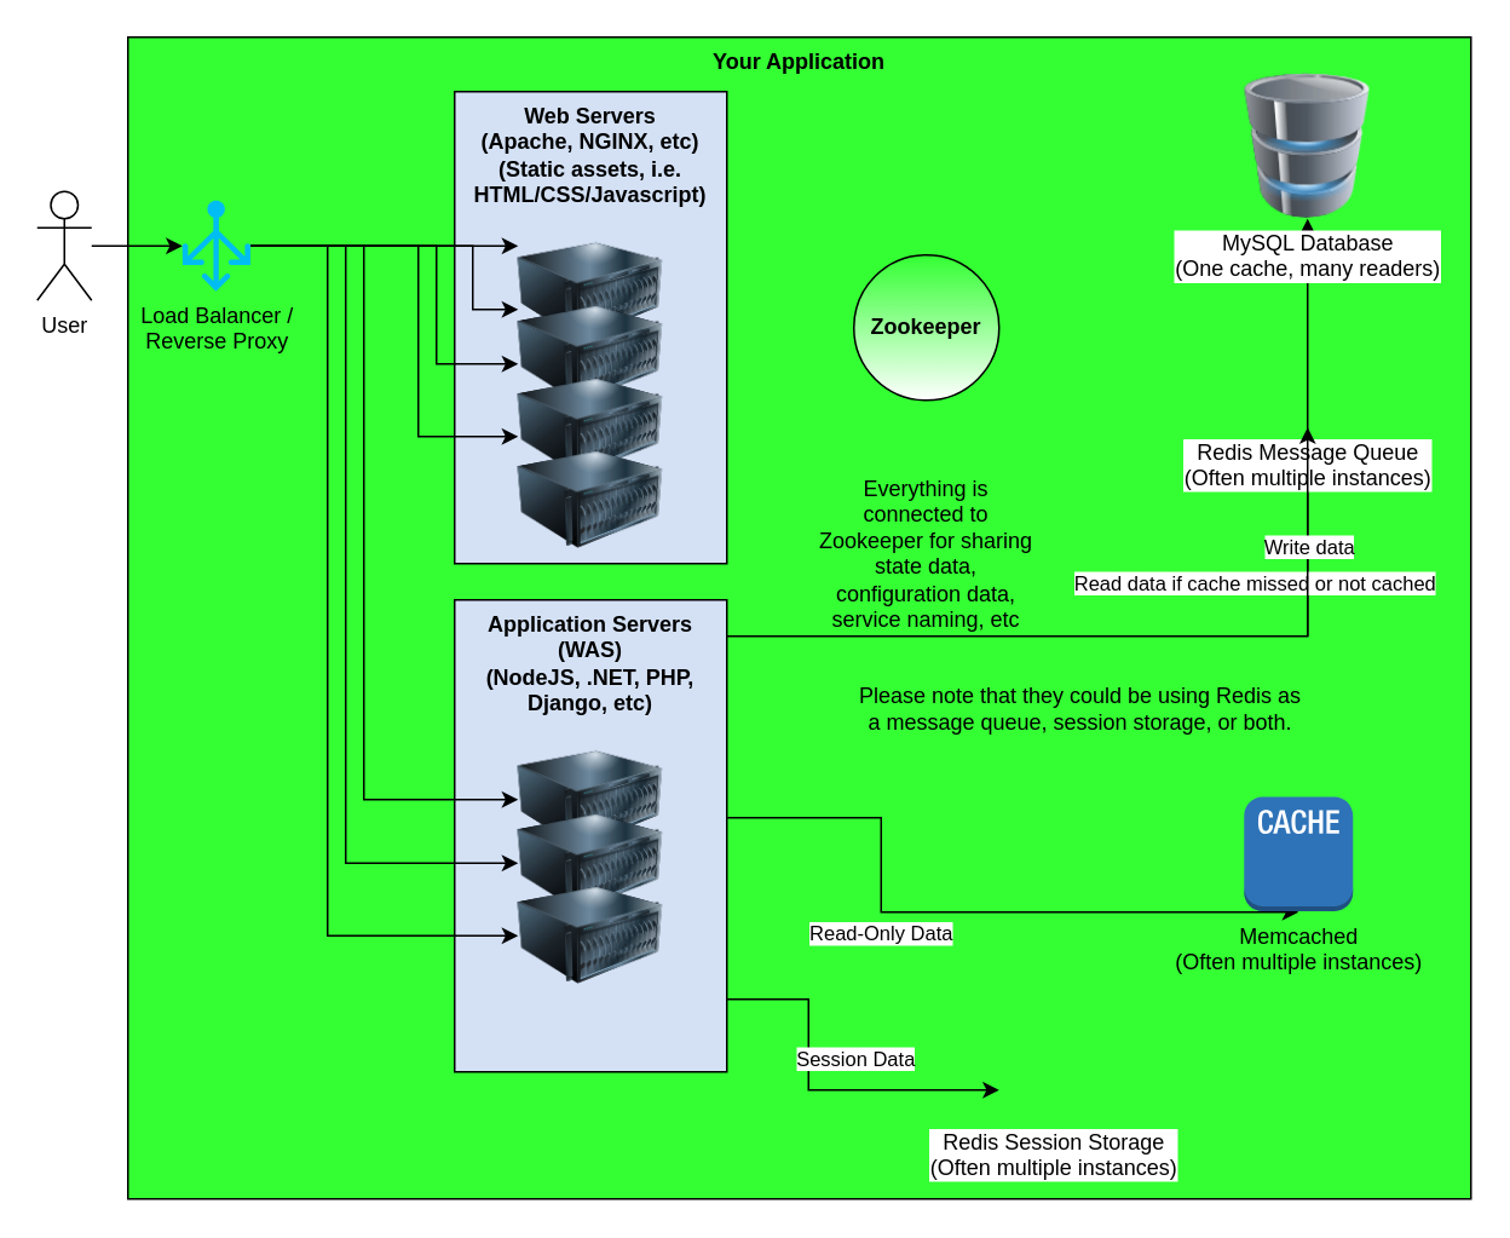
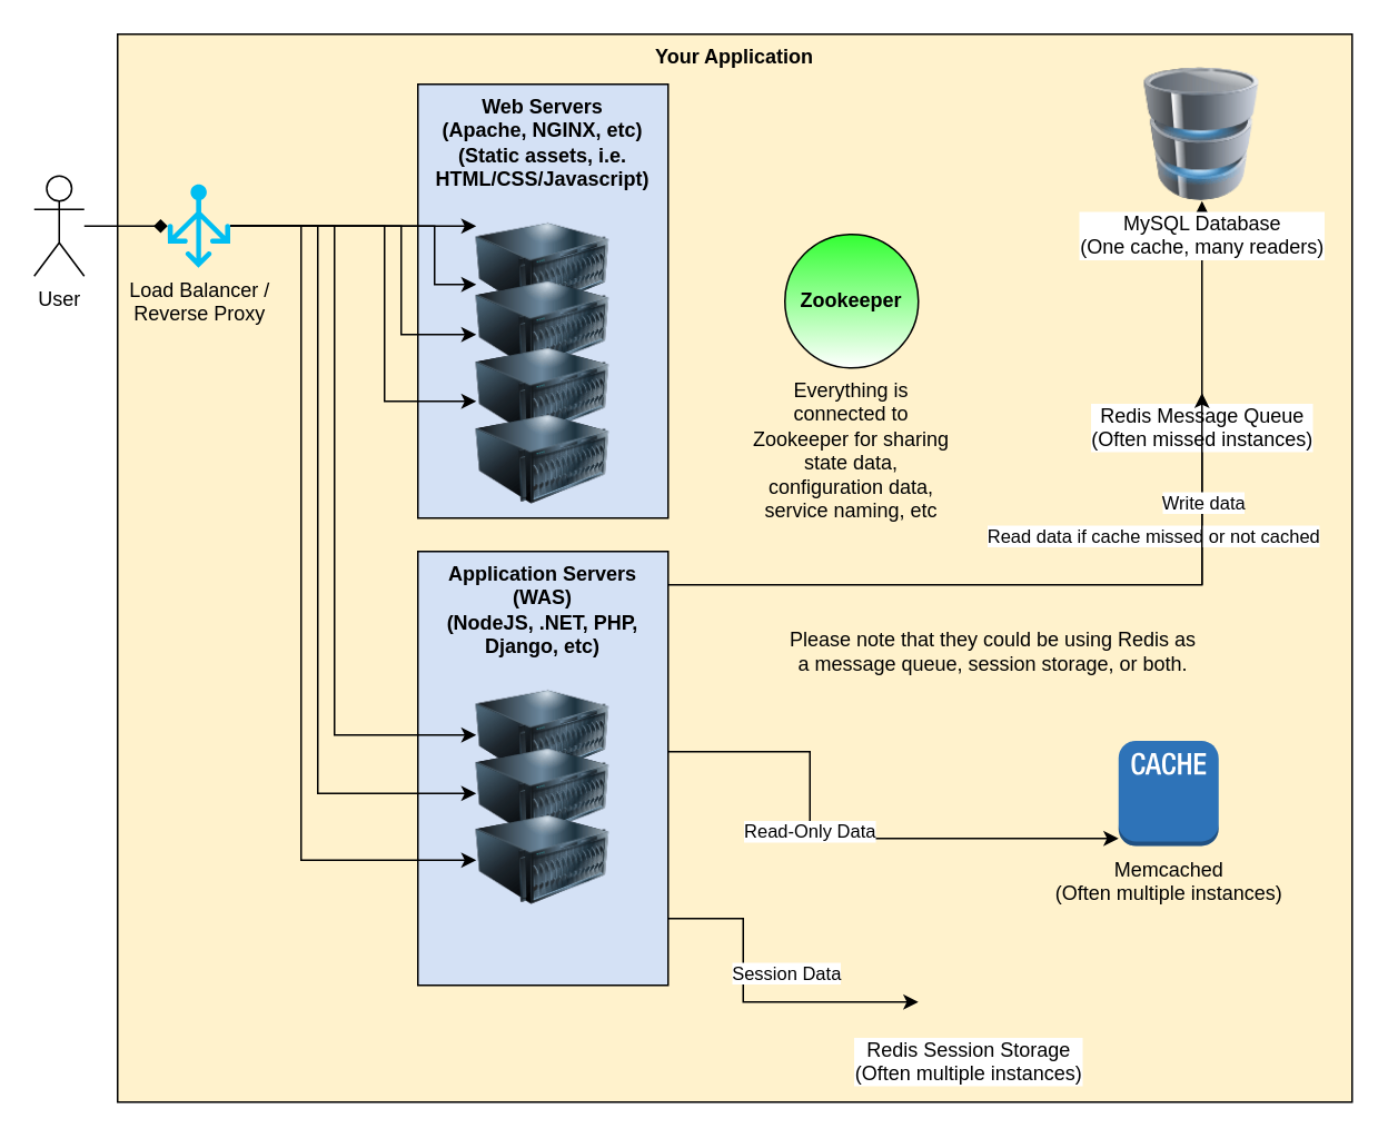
- <mxCell id="11" style="edgeStyle=orthogonalEdgeStyle;rounded=0;orthogonalLoop=1;jettySize=auto;html=1;entryX=0;entryY=0.5;entryDx=0;entryDy=0;entryPerimeter=0;" parent="1" source="12" target="20" edge="1"><mxGeometry relative="1" as="geometry" /></mxCell>
+ <mxCell id="11" style="edgeStyle=orthogonalEdgeStyle;rounded=0;orthogonalLoop=1;jettySize=auto;html=1;entryX=0;entryY=0.5;entryDx=0;entryDy=0;entryPerimeter=0;endArrow=diamond;" parent="1" source="12" target="20" edge="1"><mxGeometry relative="1" as="geometry" /></mxCell>
- <mxCell id="33" value="Redis Message Queue&lt;br&gt;(Often multiple instances)" style="shape=image;html=1;verticalAlign=top;verticalLabelPosition=bottom;labelBackgroundColor=#ffffff;imageAspect=0;aspect=fixed;image=https://cdn4.iconfinder.com/data/icons/redis-2/1451/Untitled-2-128.png;fillColor=#33FF33;gradientColor=#ffffff;" vertex="1" parent="1"><mxGeometry x="690" y="175" width="60" height="60" as="geometry" /></mxCell>
+ <mxCell id="33" value="Redis Message Queue&lt;br&gt;(Often missed instances)" style="shape=image;html=1;verticalAlign=top;verticalLabelPosition=bottom;labelBackgroundColor=#ffffff;imageAspect=0;aspect=fixed;image=https://cdn4.iconfinder.com/data/icons/redis-2/1451/Untitled-2-128.png;fillColor=#33FF33;gradientColor=#ffffff;" vertex="1" parent="1"><mxGeometry x="690" y="175" width="60" height="60" as="geometry" /></mxCell>
- <mxCell id="32" value="Everything is connected to Zookeeper for sharing state data, configuration data, service naming, etc" style="text;html=1;strokeColor=none;fillColor=none;align=center;verticalAlign=top;whiteSpace=wrap;rounded=0;" parent="1" vertex="1"><mxGeometry x="450" y="255" width="120" height="90" as="geometry" /></mxCell>
+ <mxCell id="32" value="Everything is connected to Zookeeper for sharing state data, configuration data, service naming, etc" style="text;html=1;strokeColor=none;fillColor=none;align=center;verticalAlign=top;whiteSpace=wrap;rounded=0;" parent="1" vertex="1"><mxGeometry x="450" y="220" width="120" height="90" as="geometry" /></mxCell>
- <mxCell id="2" value="&lt;b&gt;Your Application&lt;/b&gt;" style="rounded=0;whiteSpace=wrap;html=1;fillColor=#33ff33;verticalAlign=top;" parent="1" vertex="1"><mxGeometry x="70" y="20" width="740" height="640" as="geometry" /></mxCell>
+ <mxCell id="2" value="&lt;b&gt;Your Application&lt;/b&gt;" style="rounded=0;whiteSpace=wrap;html=1;fillColor=#FFF2CC;verticalAlign=top;" parent="1" vertex="1"><mxGeometry x="70" y="20" width="740" height="640" as="geometry" /></mxCell>
- <mxCell id="30" value="Memcached&lt;br&gt;(Often multiple instances)" style="outlineConnect=0;dashed=0;verticalLabelPosition=bottom;verticalAlign=top;align=center;html=1;shape=mxgraph.aws3.cache_node;fillColor=#2E73B8;gradientColor=none;" parent="1" vertex="1"><mxGeometry x="685" y="438.5" width="60" height="63" as="geometry" /></mxCell>
+ <mxCell id="30" value="Memcached&lt;br&gt;(Often multiple instances)" style="outlineConnect=0;dashed=0;verticalLabelPosition=bottom;verticalAlign=top;align=center;html=1;shape=mxgraph.aws3.cache_node;fillColor=#2E73B8;gradientColor=none;" parent="1" vertex="1"><mxGeometry x="670" y="443.5" width="60" height="63" as="geometry" /></mxCell>
